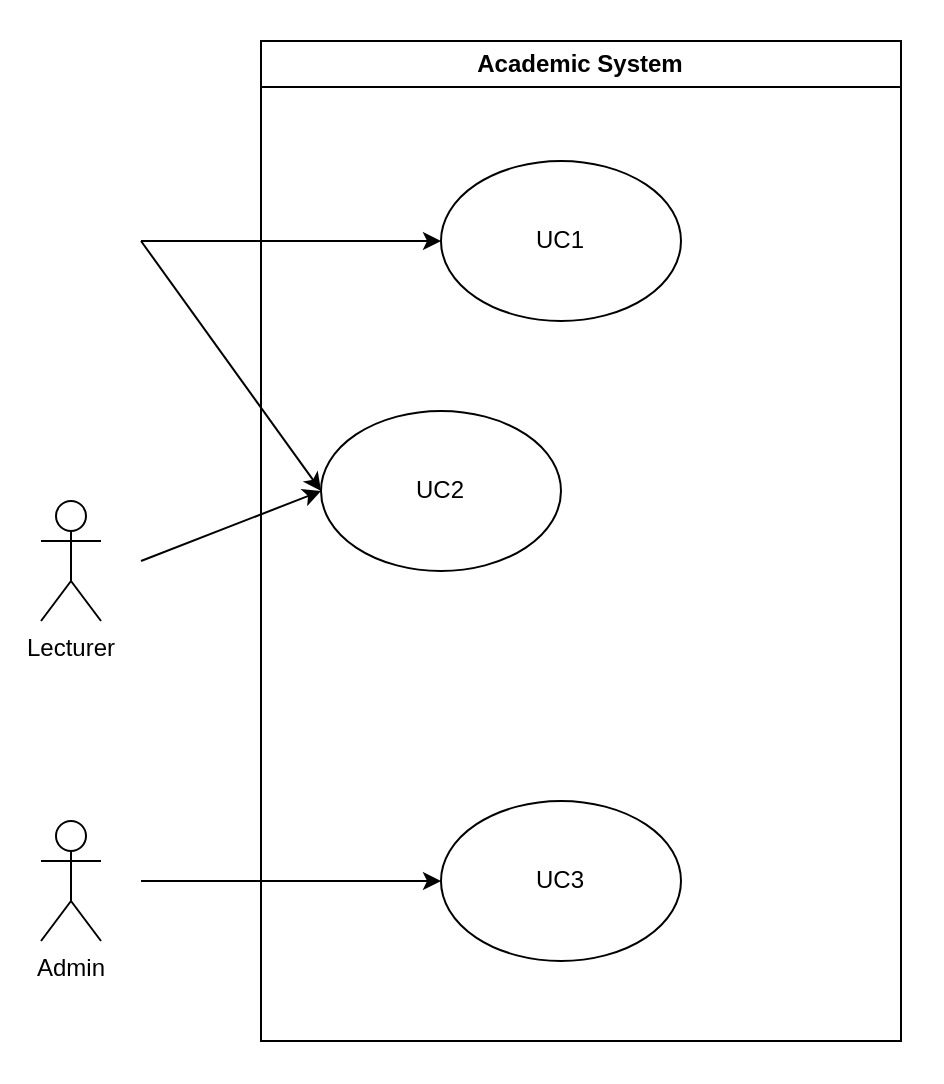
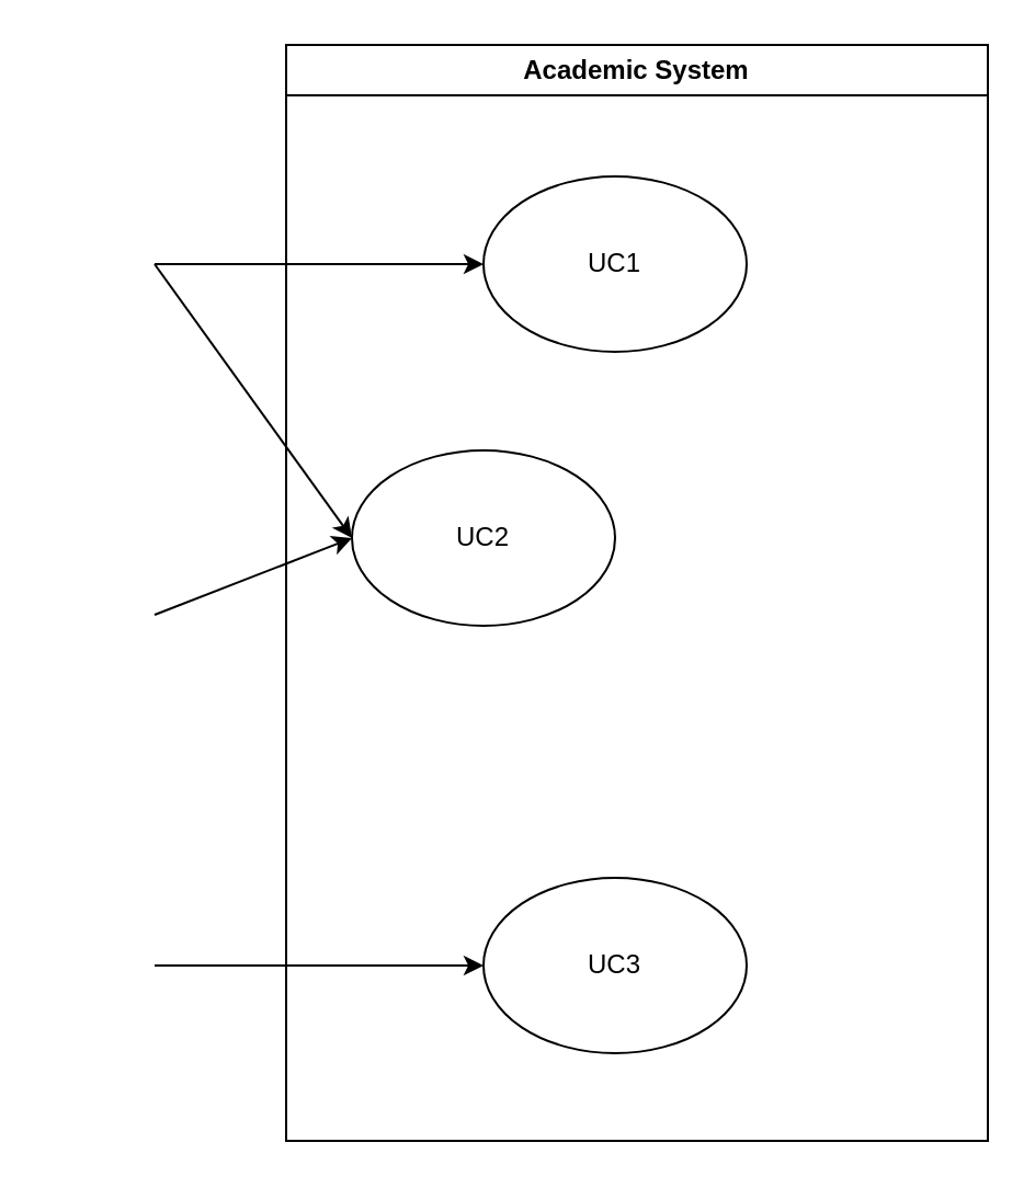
- <mxCell id="2" value="Lecturer" style="shape=umlActor;verticalLabelPosition=bottom;verticalAlign=top;html=1;outlineConnect=0;" vertex="1" parent="1"><mxGeometry x="20" y="250" width="30" height="60" as="geometry" /></mxCell>
- <mxCell id="3" value="Admin&lt;br&gt;" style="shape=umlActor;verticalLabelPosition=bottom;verticalAlign=top;html=1;outlineConnect=0;" vertex="1" parent="1"><mxGeometry x="20" y="410" width="30" height="60" as="geometry" /></mxCell>
